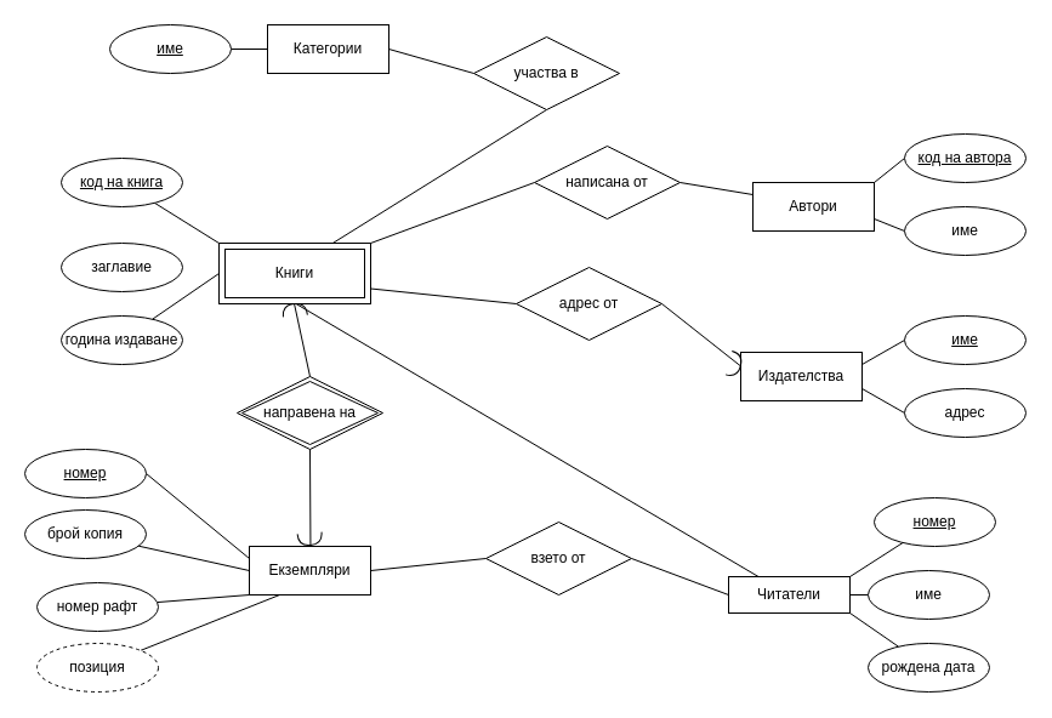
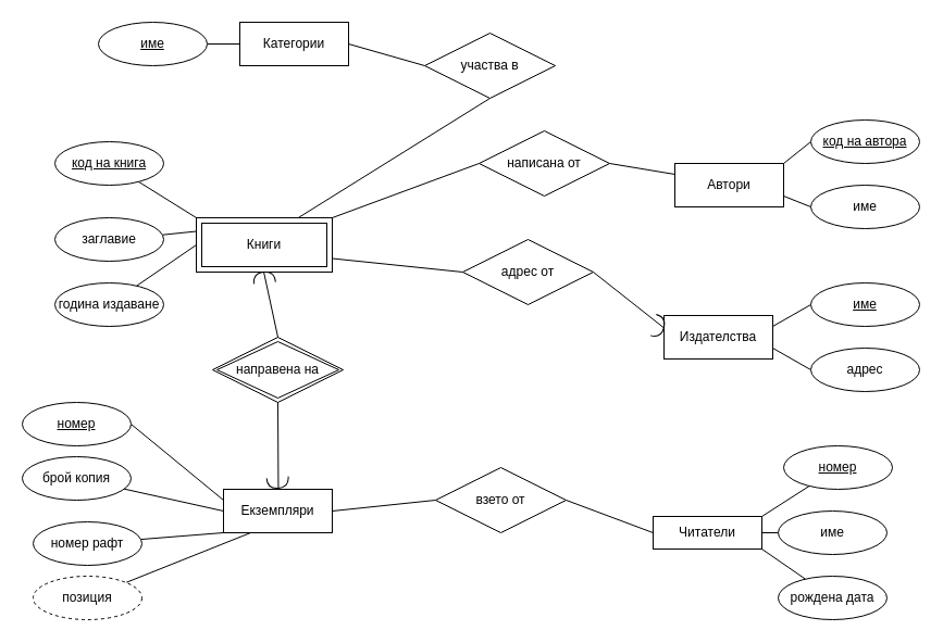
- <mxCell id="2" value="" style="edgeStyle=none;html=1;endArrow=none;endFill=0;exitX=0;exitY=0.25;exitDx=0;exitDy=0;" edge="1" parent="1" source="38" target="21"><mxGeometry relative="1" as="geometry"><mxPoint x="180" y="220" as="sourcePoint" /></mxGeometry></mxCell>
+ <mxCell id="2" value="" style="edgeStyle=none;html=1;endArrow=none;endFill=0;exitX=0;exitY=0.25;exitDx=0;exitDy=0;" edge="1" parent="1" source="38" target="6"><mxGeometry relative="1" as="geometry"><mxPoint x="180" y="220" as="sourcePoint" /></mxGeometry></mxCell>
